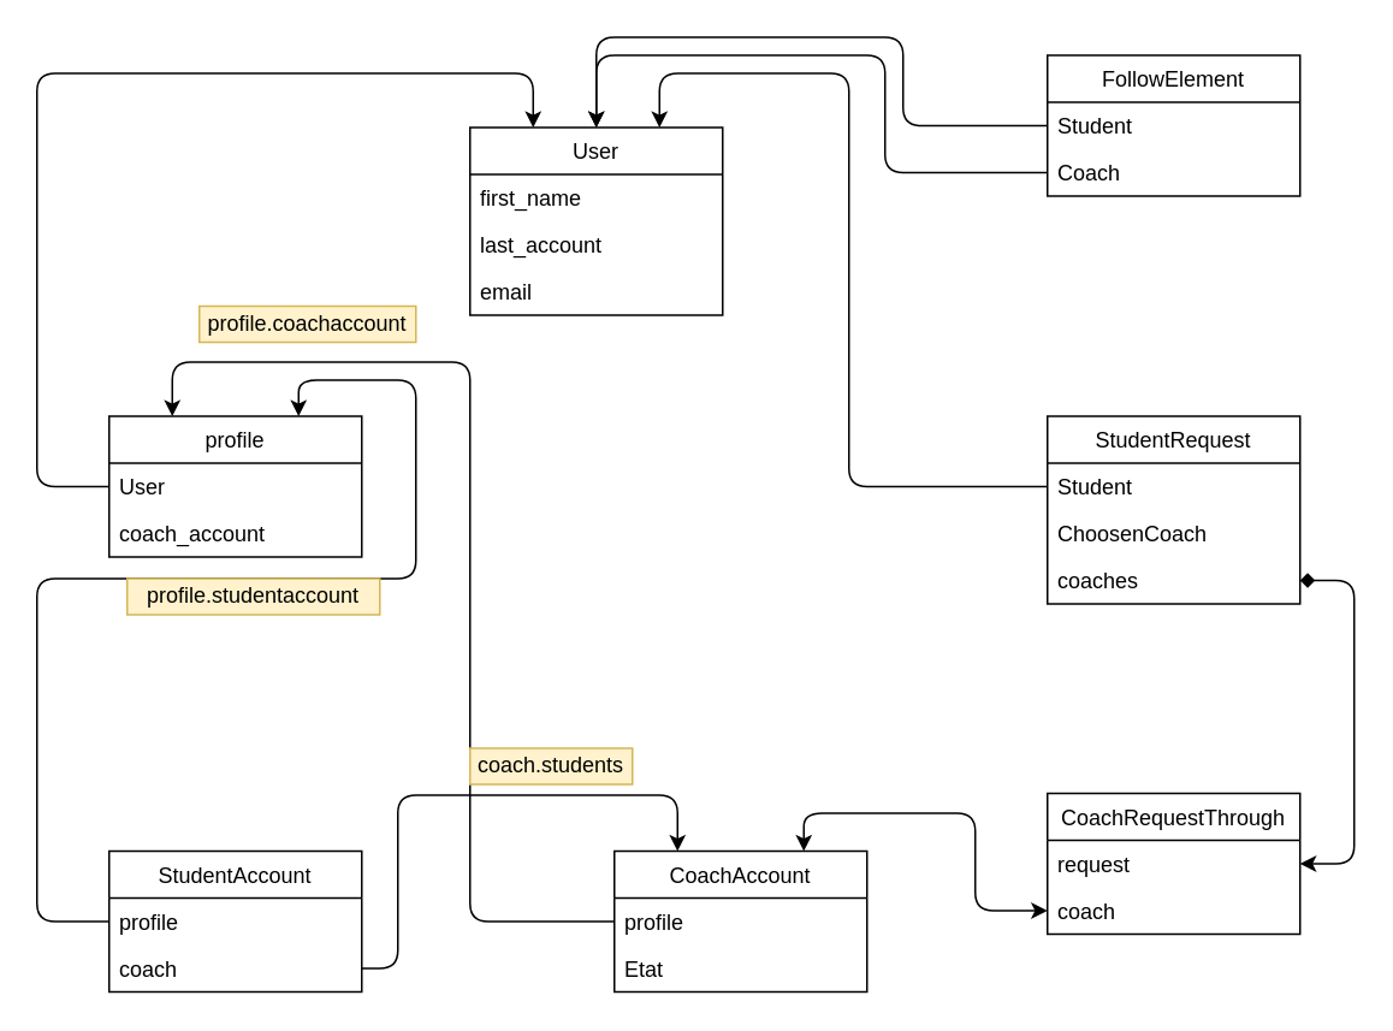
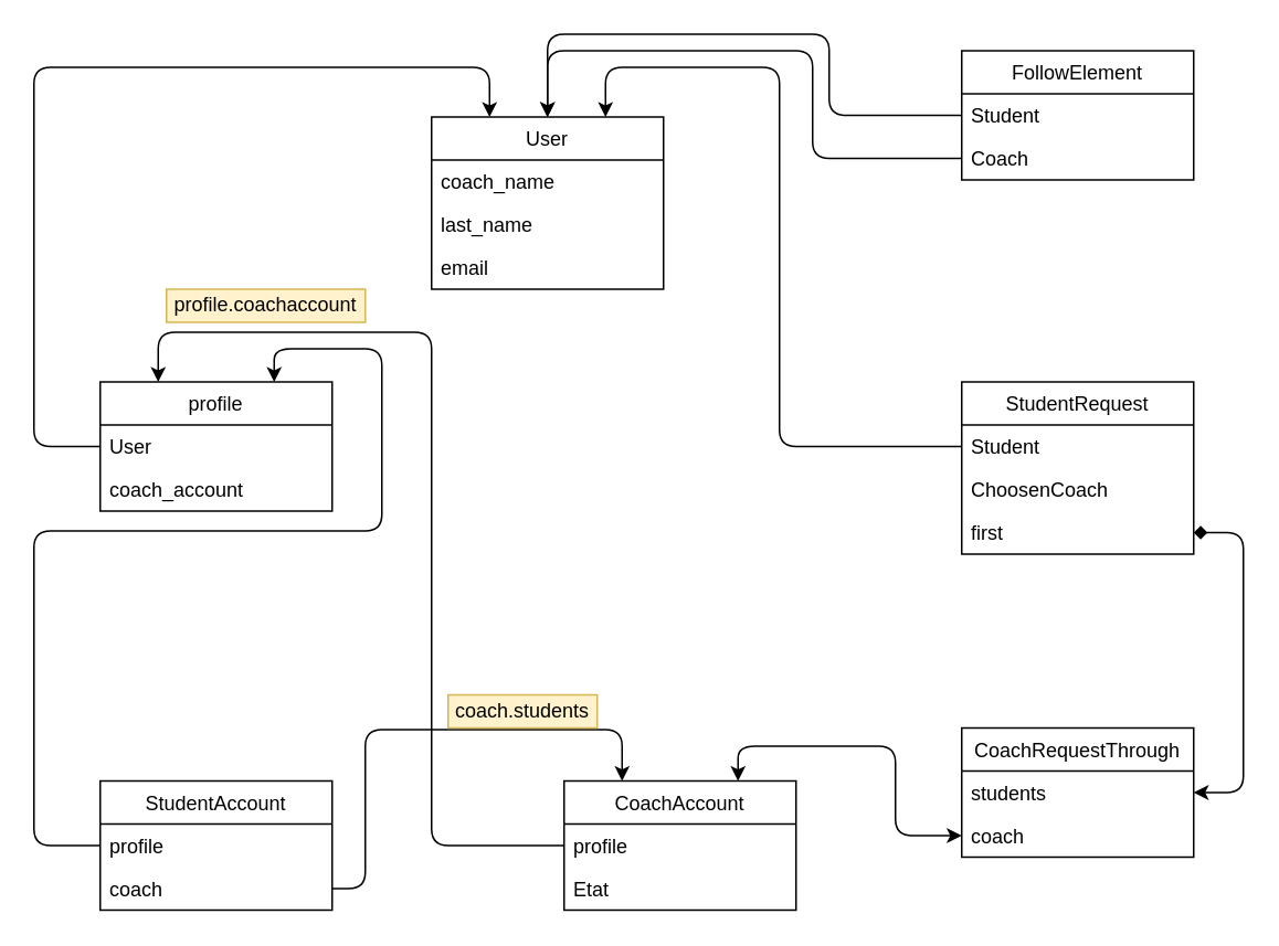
- <mxCell id="3" value="first_name" style="text;strokeColor=none;fillColor=none;align=left;verticalAlign=top;spacingLeft=4;spacingRight=4;overflow=hidden;rotatable=0;points=[[0,0.5],[1,0.5]];portConstraint=eastwest;" vertex="1" parent="2"><mxGeometry y="26" width="140" height="26" as="geometry" /></mxCell>
+ <mxCell id="3" value="coach_name" style="text;strokeColor=none;fillColor=none;align=left;verticalAlign=top;spacingLeft=4;spacingRight=4;overflow=hidden;rotatable=0;points=[[0,0.5],[1,0.5]];portConstraint=eastwest;" vertex="1" parent="2"><mxGeometry y="26" width="140" height="26" as="geometry" /></mxCell>
- <mxCell id="4" value="last_account" style="text;strokeColor=none;fillColor=none;align=left;verticalAlign=top;spacingLeft=4;spacingRight=4;overflow=hidden;rotatable=0;points=[[0,0.5],[1,0.5]];portConstraint=eastwest;" vertex="1" parent="2"><mxGeometry y="52" width="140" height="26" as="geometry" /></mxCell>
+ <mxCell id="4" value="last_name" style="text;strokeColor=none;fillColor=none;align=left;verticalAlign=top;spacingLeft=4;spacingRight=4;overflow=hidden;rotatable=0;points=[[0,0.5],[1,0.5]];portConstraint=eastwest;" vertex="1" parent="2"><mxGeometry y="52" width="140" height="26" as="geometry" /></mxCell>
- <mxCell id="35" value="profile.coachaccount" style="text;html=1;strokeColor=#d6b656;fillColor=#fff2cc;align=center;verticalAlign=middle;whiteSpace=wrap;rounded=0;" vertex="1" parent="1"><mxGeometry x="110" y="169" width="120" height="20" as="geometry" /></mxCell>
+ <mxCell id="35" value="profile.coachaccount" style="text;html=1;strokeColor=#d6b656;fillColor=#fff2cc;align=center;verticalAlign=middle;whiteSpace=wrap;rounded=0;" vertex="1" parent="1"><mxGeometry x="100" y="174" width="120" height="20" as="geometry" /></mxCell>
- <mxCell id="22" value="coaches" style="text;strokeColor=none;fillColor=none;align=left;verticalAlign=top;spacingLeft=4;spacingRight=4;overflow=hidden;rotatable=0;points=[[0,0.5],[1,0.5]];portConstraint=eastwest;" vertex="1" parent="19"><mxGeometry y="78" width="140" height="26" as="geometry" /></mxCell>
+ <mxCell id="22" value="first" style="text;strokeColor=none;fillColor=none;align=left;verticalAlign=top;spacingLeft=4;spacingRight=4;overflow=hidden;rotatable=0;points=[[0,0.5],[1,0.5]];portConstraint=eastwest;" vertex="1" parent="19"><mxGeometry y="78" width="140" height="26" as="geometry" /></mxCell>
- <mxCell id="36" value="profile.studentaccount" style="text;html=1;strokeColor=#d6b656;fillColor=#fff2cc;align=center;verticalAlign=middle;whiteSpace=wrap;rounded=0;" vertex="1" parent="1"><mxGeometry x="70" y="320" width="140" height="20" as="geometry" /></mxCell>
- <mxCell id="34" value="coach.students" style="text;html=1;strokeColor=#d6b656;fillColor=#fff2cc;align=center;verticalAlign=middle;whiteSpace=wrap;rounded=0;" vertex="1" parent="1"><mxGeometry x="260" y="414" width="90" height="20" as="geometry" /></mxCell>
+ <mxCell id="34" value="coach.students" style="text;html=1;strokeColor=#d6b656;fillColor=#fff2cc;align=center;verticalAlign=middle;whiteSpace=wrap;rounded=0;" vertex="1" parent="1"><mxGeometry x="270" y="419" width="90" height="20" as="geometry" /></mxCell>
- <mxCell id="24" value="request" style="text;strokeColor=none;fillColor=none;align=left;verticalAlign=top;spacingLeft=4;spacingRight=4;overflow=hidden;rotatable=0;points=[[0,0.5],[1,0.5]];portConstraint=eastwest;" vertex="1" parent="23"><mxGeometry y="26" width="140" height="26" as="geometry" /></mxCell>
+ <mxCell id="24" value="students" style="text;strokeColor=none;fillColor=none;align=left;verticalAlign=top;spacingLeft=4;spacingRight=4;overflow=hidden;rotatable=0;points=[[0,0.5],[1,0.5]];portConstraint=eastwest;" vertex="1" parent="23"><mxGeometry y="26" width="140" height="26" as="geometry" /></mxCell>
